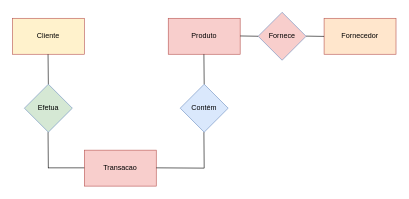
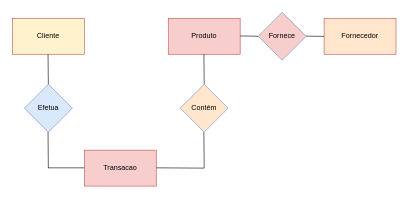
- <mxCell id="8" value="&lt;font color=&quot;#000000&quot;&gt;Efetua&lt;/font&gt;" style="rhombus;whiteSpace=wrap;html=1;fillColor=#d5e8d4;strokeColor=#6c8ebf;" vertex="1" parent="1"><mxGeometry x="40" y="140" width="80" height="80" as="geometry" /></mxCell>
+ <mxCell id="8" value="&lt;font color=&quot;#000000&quot;&gt;Efetua&lt;/font&gt;" style="rhombus;whiteSpace=wrap;html=1;fillColor=#dae8fc;strokeColor=#6c8ebf;" vertex="1" parent="1"><mxGeometry x="40" y="140" width="80" height="80" as="geometry" /></mxCell>
- <mxCell id="6" value="&lt;font color=&quot;#000000&quot;&gt;Contém&lt;/font&gt;" style="rhombus;whiteSpace=wrap;html=1;fillColor=#dae8fc;strokeColor=#6c8ebf;" vertex="1" parent="1"><mxGeometry x="300" y="140" width="80" height="80" as="geometry" /></mxCell>
+ <mxCell id="6" value="&lt;font color=&quot;#000000&quot;&gt;Contém&lt;/font&gt;" style="rhombus;whiteSpace=wrap;html=1;fillColor=#ffe6cc;strokeColor=#6c8ebf;" vertex="1" parent="1"><mxGeometry x="300" y="140" width="80" height="80" as="geometry" /></mxCell>
